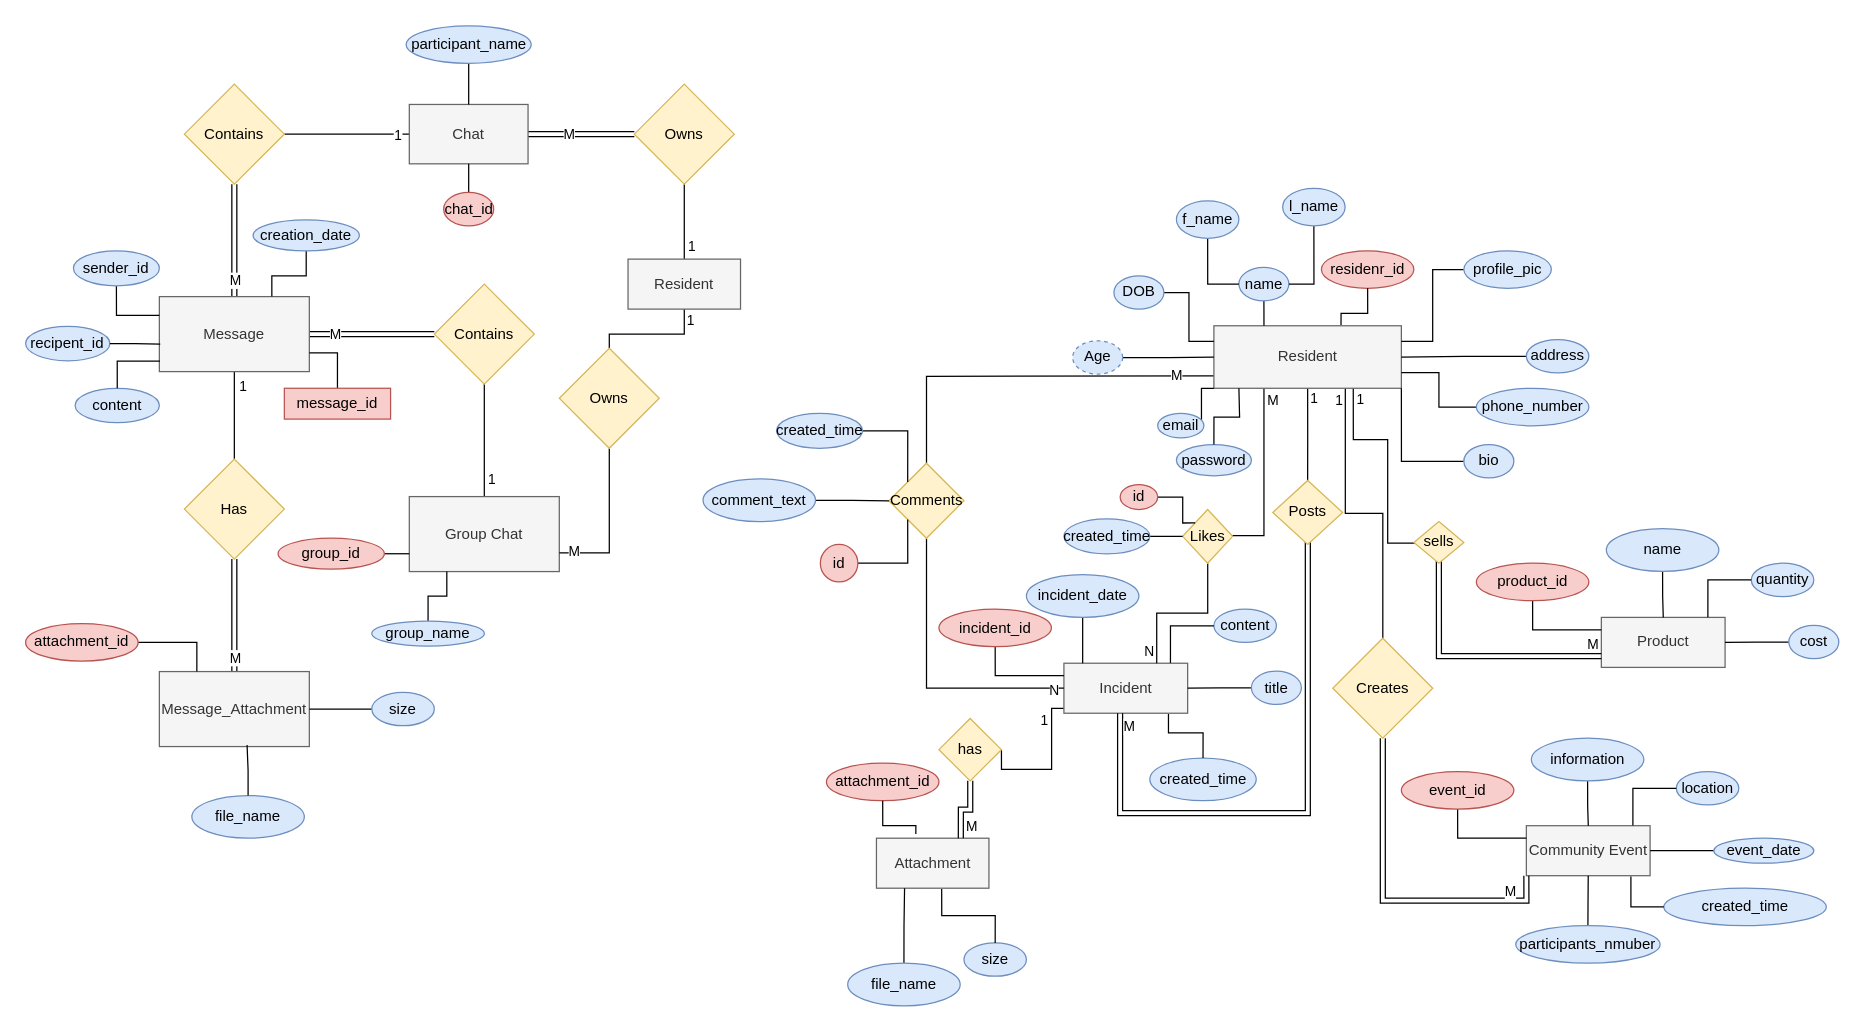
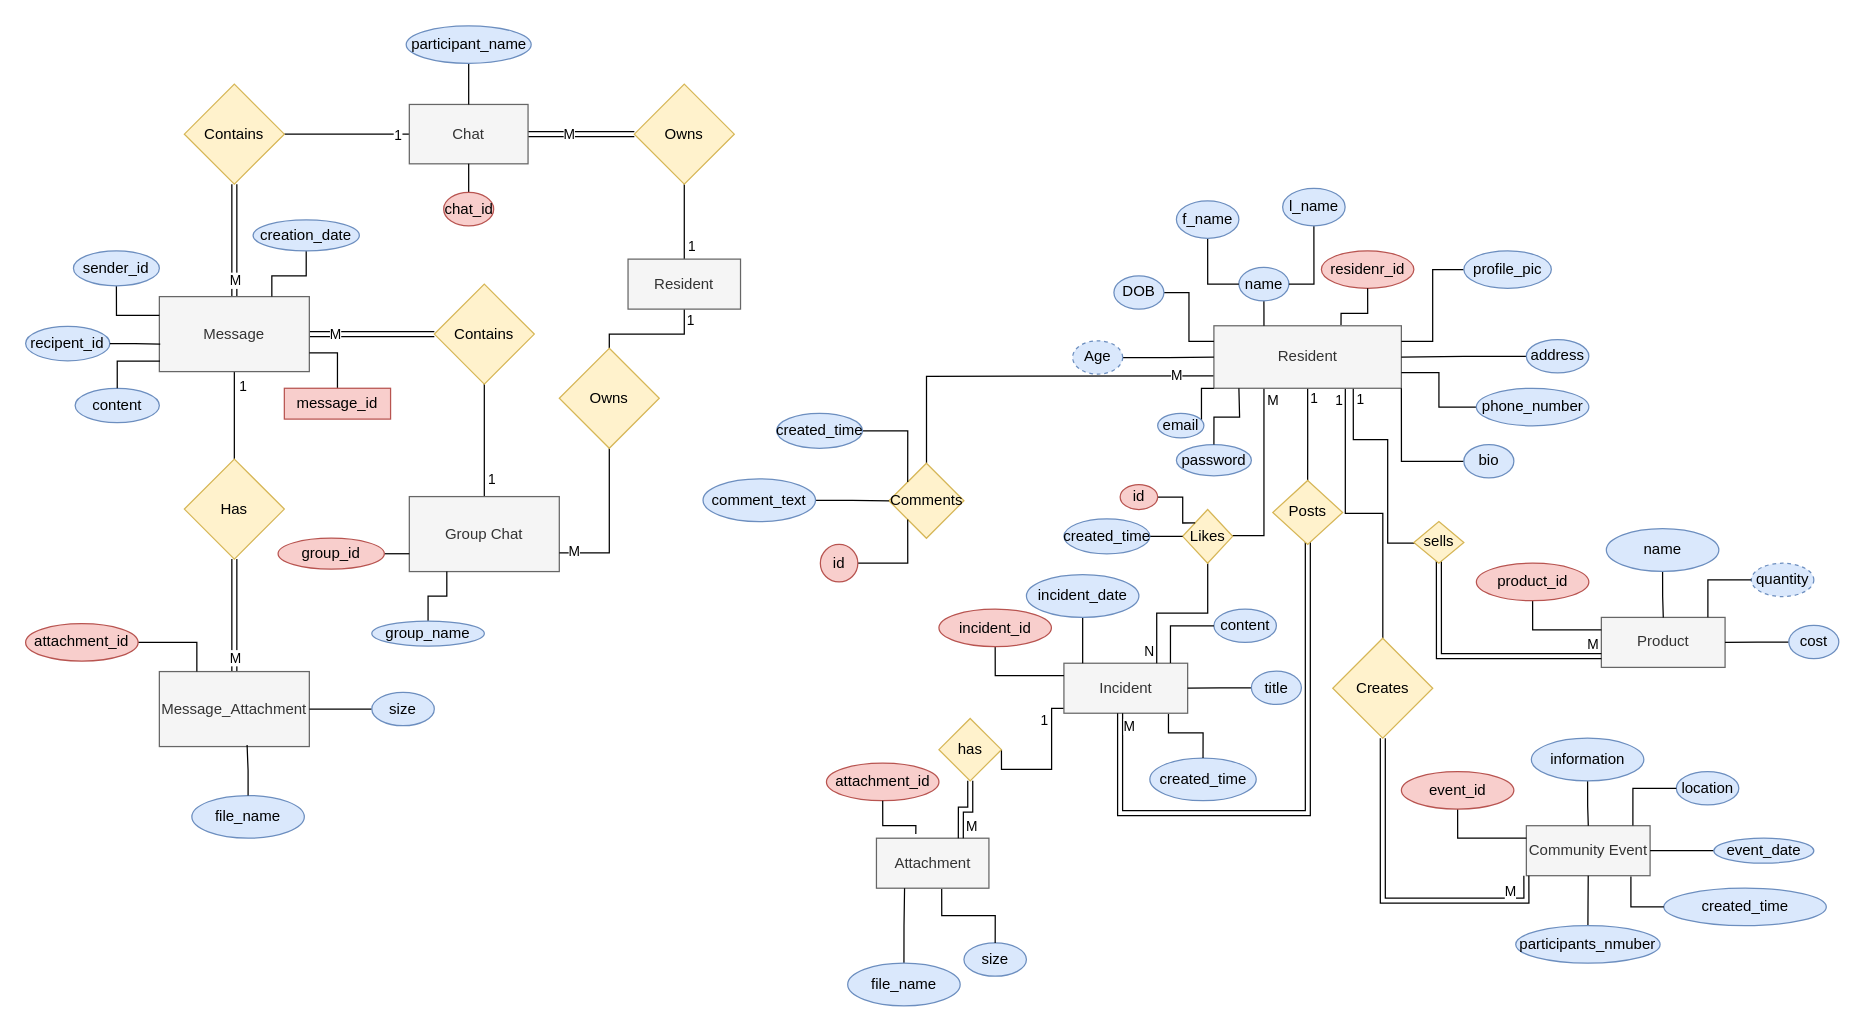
- <mxCell id="58" value="quantity" style="ellipse;whiteSpace=wrap;html=1;fillColor=#dae8fc;strokeColor=#6c8ebf;" vertex="1" parent="1"><mxGeometry x="1400.75" y="450" width="50" height="26.67" as="geometry" /></mxCell>
+ <mxCell id="58" value="quantity" style="ellipse;whiteSpace=wrap;html=1;fillColor=#dae8fc;strokeColor=#6c8ebf;dashed=1;" vertex="1" parent="1"><mxGeometry x="1400.75" y="450" width="50" height="26.67" as="geometry" /></mxCell>
- <mxCell id="95" style="edgeStyle=orthogonalEdgeStyle;rounded=0;orthogonalLoop=1;jettySize=auto;html=1;entryX=0;entryY=0.5;entryDx=0;entryDy=0;endArrow=none;endFill=0;" edge="1" parent="1" source="97" target="37"><mxGeometry relative="1" as="geometry"><Array as="points"><mxPoint x="740.86" y="550" /></Array></mxGeometry></mxCell>
- <mxCell id="96" value="N" style="edgeLabel;html=1;align=center;verticalAlign=middle;resizable=0;points=[];" vertex="1" connectable="0" parent="95"><mxGeometry x="0.693" y="-5" relative="1" as="geometry"><mxPoint x="27" y="-4" as="offset" /></mxGeometry></mxCell>
